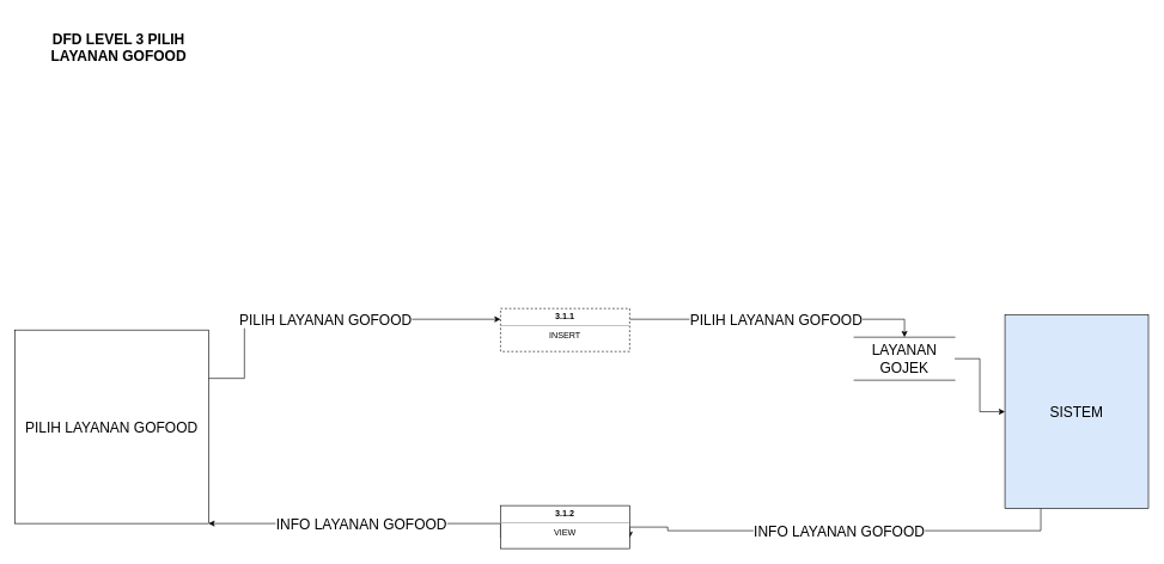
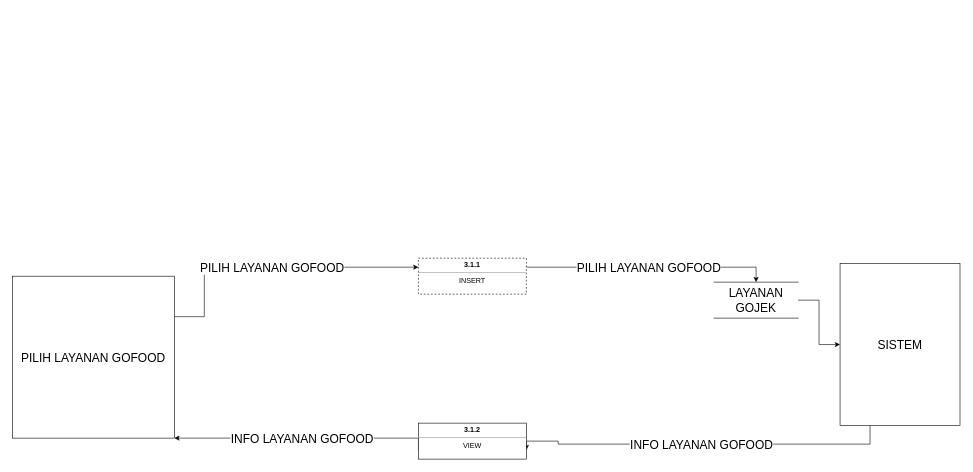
- <mxCell id="8" value="DFD LEVEL 3 PILIH LAYANAN GOFOOD" style="text;html=1;strokeColor=none;fillColor=none;align=center;verticalAlign=middle;whiteSpace=wrap;rounded=0;fontSize=20;fontStyle=1" parent="1" vertex="1"><mxGeometry x="60" y="20" width="210" height="90" as="geometry" /></mxCell>
- <mxCell id="10" value="SISTEM" style="rounded=0;whiteSpace=wrap;html=1;fontSize=20;fillColor=#dae8fc;" parent="1" vertex="1"><mxGeometry x="1400" y="439" width="200" height="270" as="geometry" /></mxCell>
+ <mxCell id="10" value="SISTEM" style="rounded=0;whiteSpace=wrap;html=1;fontSize=20;" parent="1" vertex="1"><mxGeometry x="1400" y="439" width="200" height="270" as="geometry" /></mxCell>
